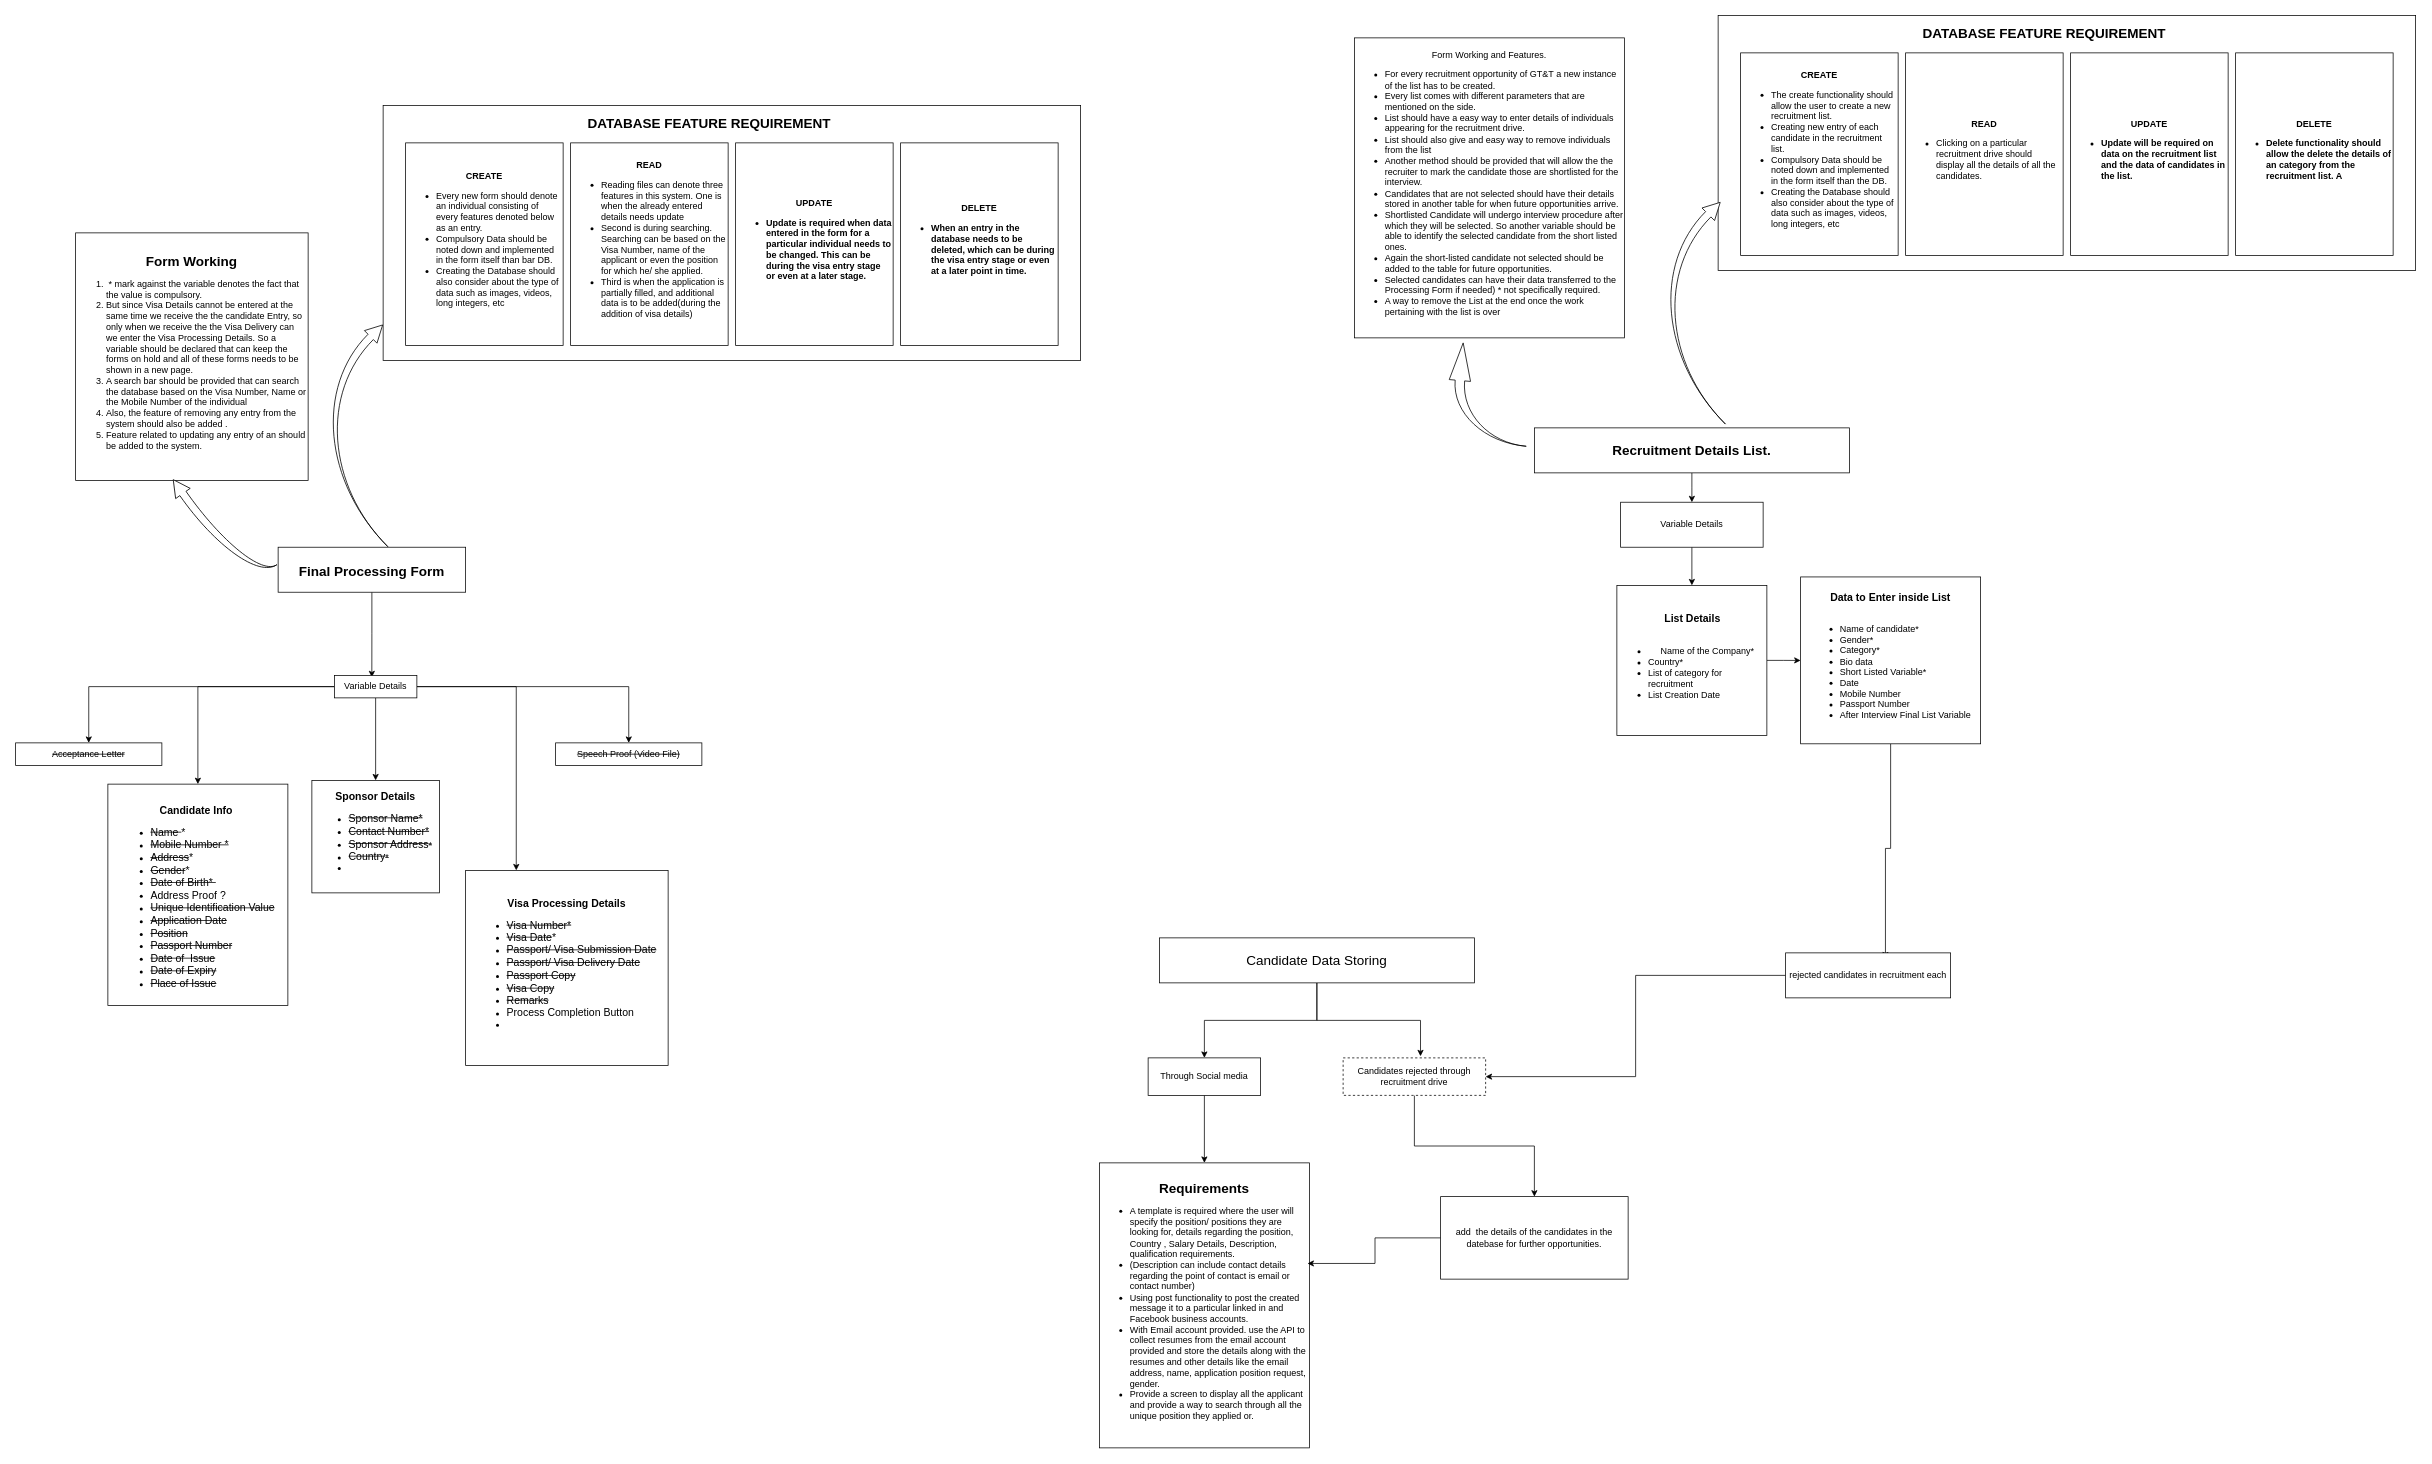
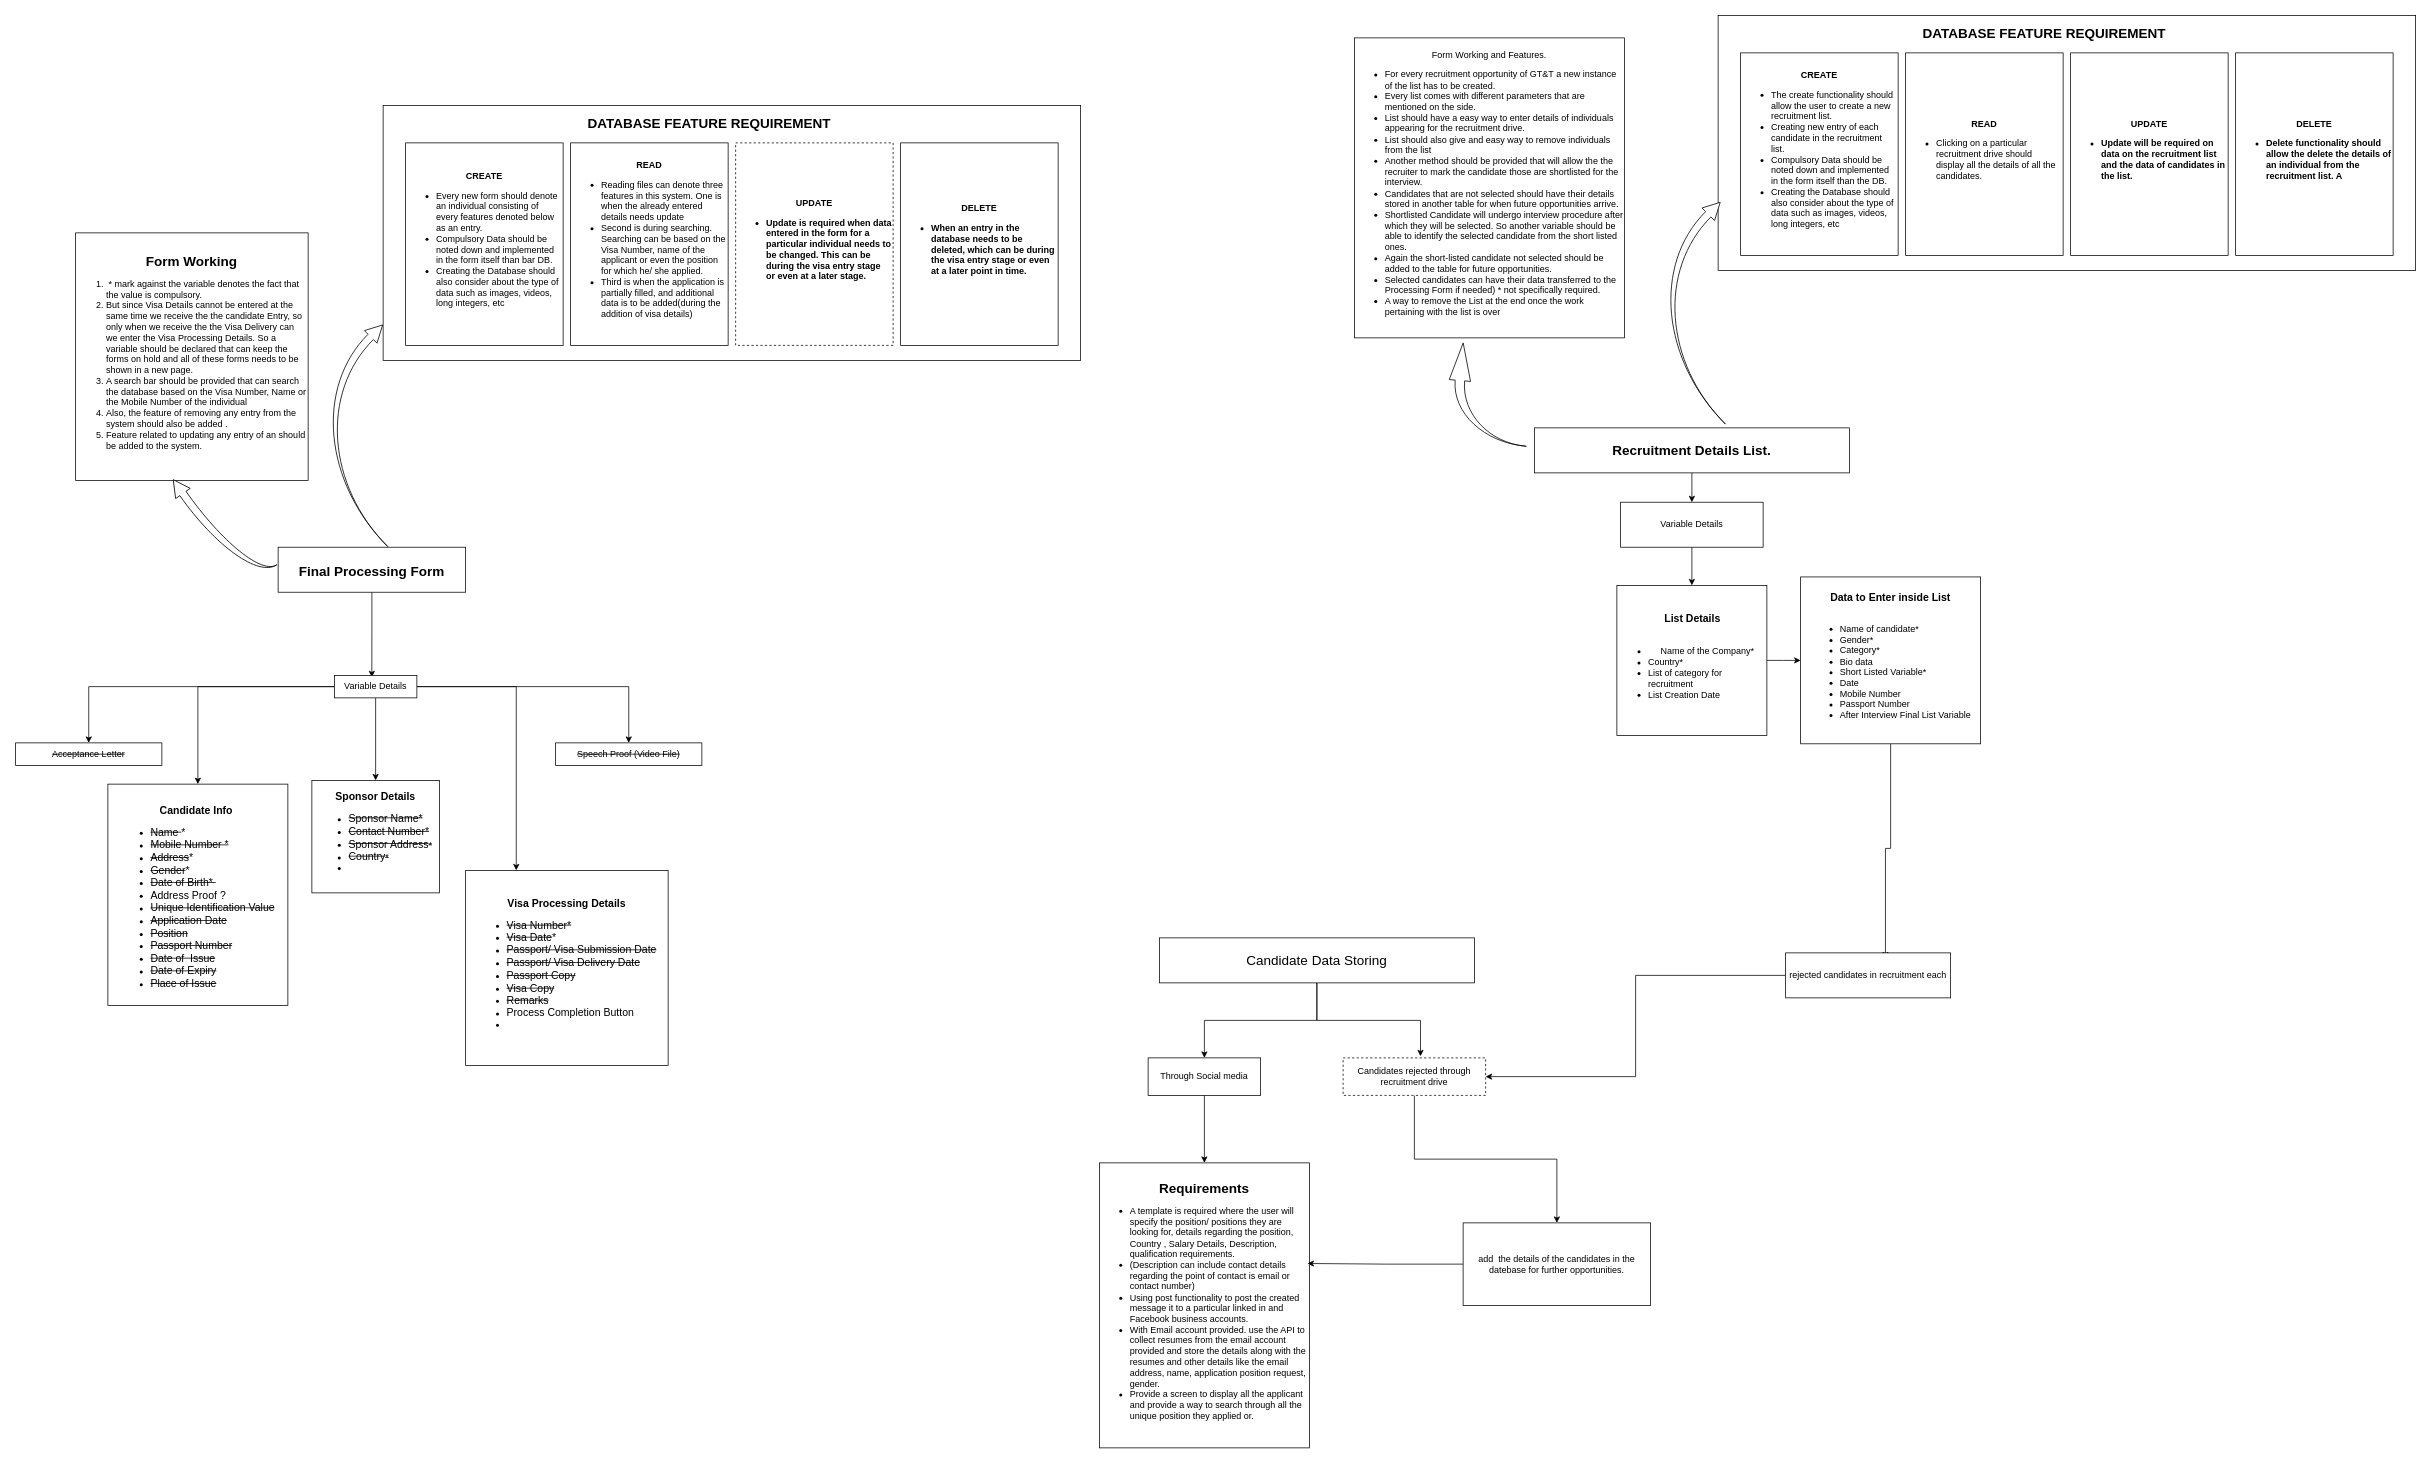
- <mxCell id="36" value="&lt;b&gt;DELETE&lt;br&gt;&lt;ul&gt;&lt;li style=&quot;text-align: left&quot;&gt;&lt;b&gt;Delete functionality should allow the delete the details of an category from the recruitment list. A&lt;/b&gt;&lt;/li&gt;&lt;/ul&gt;&lt;/b&gt;" style="rounded=0;whiteSpace=wrap;html=1;" parent="34" vertex="1"><mxGeometry x="780" y="30" width="210" height="270" as="geometry" /></mxCell>
+ <mxCell id="36" value="&lt;b&gt;DELETE&lt;br&gt;&lt;ul&gt;&lt;li style=&quot;text-align: left&quot;&gt;&lt;b&gt;Delete functionality should allow the delete the details of an individual from the recruitment list. A&lt;/b&gt;&lt;/li&gt;&lt;/ul&gt;&lt;/b&gt;" style="rounded=0;whiteSpace=wrap;html=1;" parent="34" vertex="1"><mxGeometry x="780" y="30" width="210" height="270" as="geometry" /></mxCell>
- <mxCell id="15" value="&lt;b&gt;UPDATE&lt;br&gt;&lt;ul&gt;&lt;li style=&quot;text-align: left&quot;&gt;Update is required when data entered in the form for a particular individual needs to be changed. This can be during the visa entry stage or even at a later stage.&lt;/li&gt;&lt;/ul&gt;&lt;/b&gt;" style="rounded=0;whiteSpace=wrap;html=1;" parent="10" vertex="1"><mxGeometry x="470" y="50" width="210" height="270" as="geometry" /></mxCell>
+ <mxCell id="15" value="&lt;b&gt;UPDATE&lt;br&gt;&lt;ul&gt;&lt;li style=&quot;text-align: left&quot;&gt;Update is required when data entered in the form for a particular individual needs to be changed. This can be during the visa entry stage or even at a later stage.&lt;/li&gt;&lt;/ul&gt;&lt;/b&gt;" style="rounded=0;whiteSpace=wrap;html=1;dashed=1;" parent="10" vertex="1"><mxGeometry x="470" y="50" width="210" height="270" as="geometry" /></mxCell>
- <mxCell id="54" value="add&amp;nbsp; the details of the candidates in the datebase for further opportunities." style="whiteSpace=wrap;html=1;rounded=0;" parent="1" vertex="1"><mxGeometry x="1920" y="1595" width="250" height="110" as="geometry" /></mxCell>
+ <mxCell id="54" value="add&amp;nbsp; the details of the candidates in the datebase for further opportunities." style="whiteSpace=wrap;html=1;rounded=0;" parent="1" vertex="1"><mxGeometry x="1950" y="1630" width="250" height="110" as="geometry" /></mxCell>
